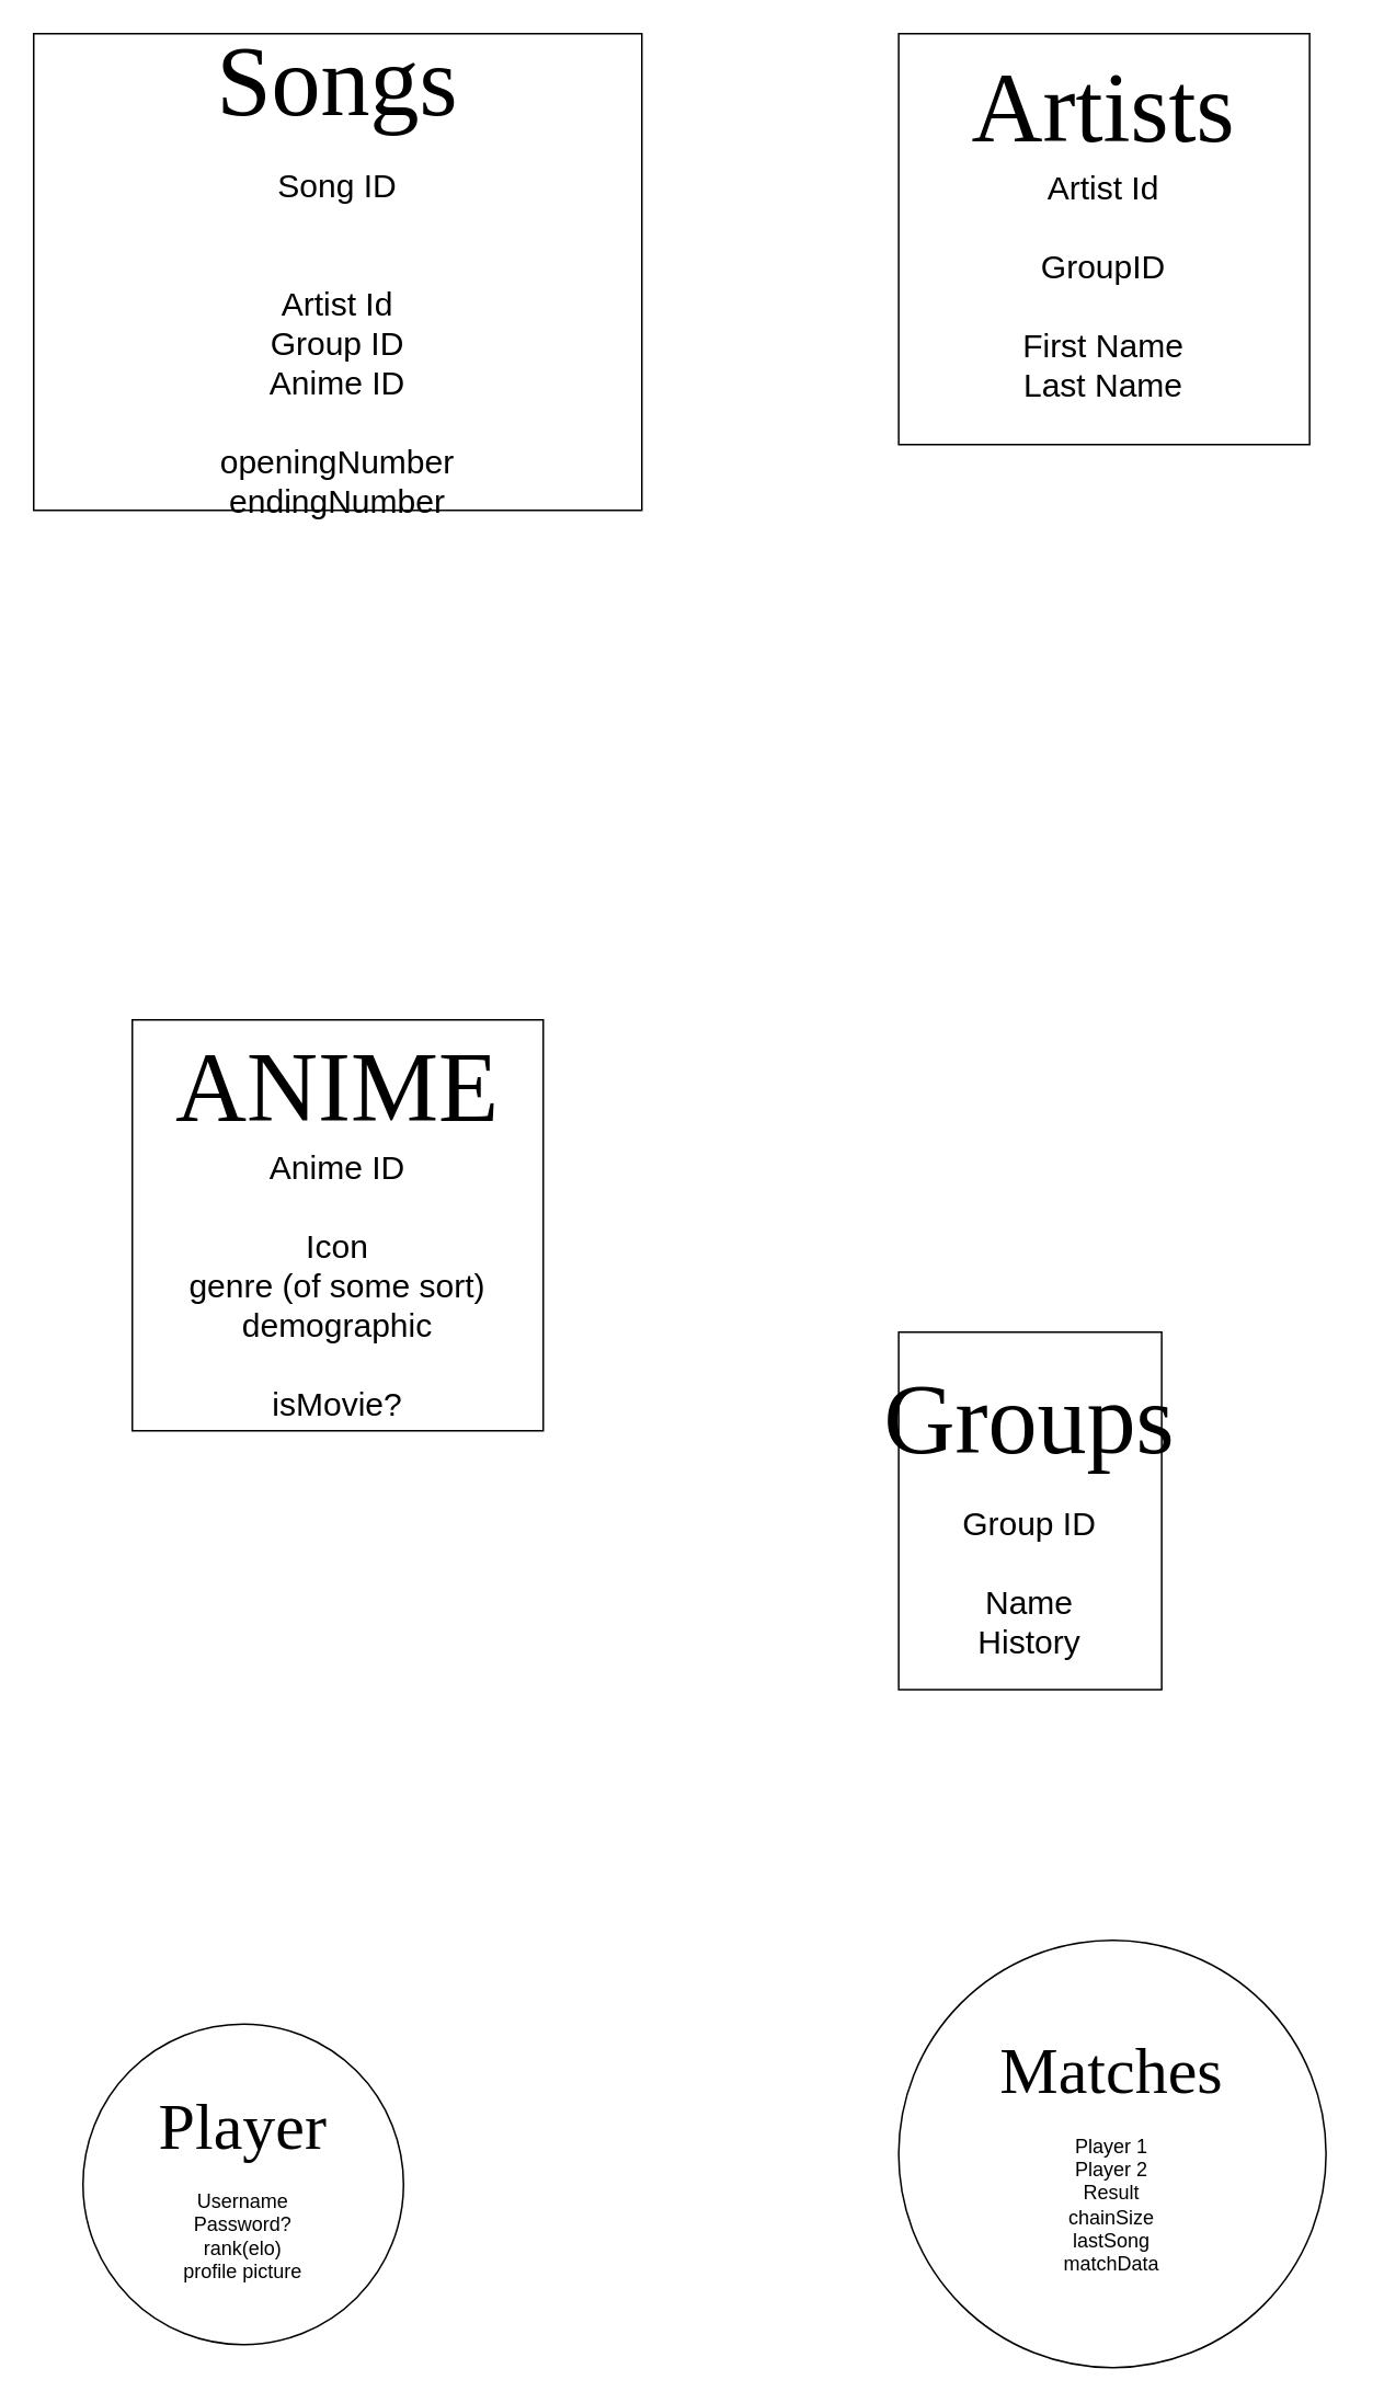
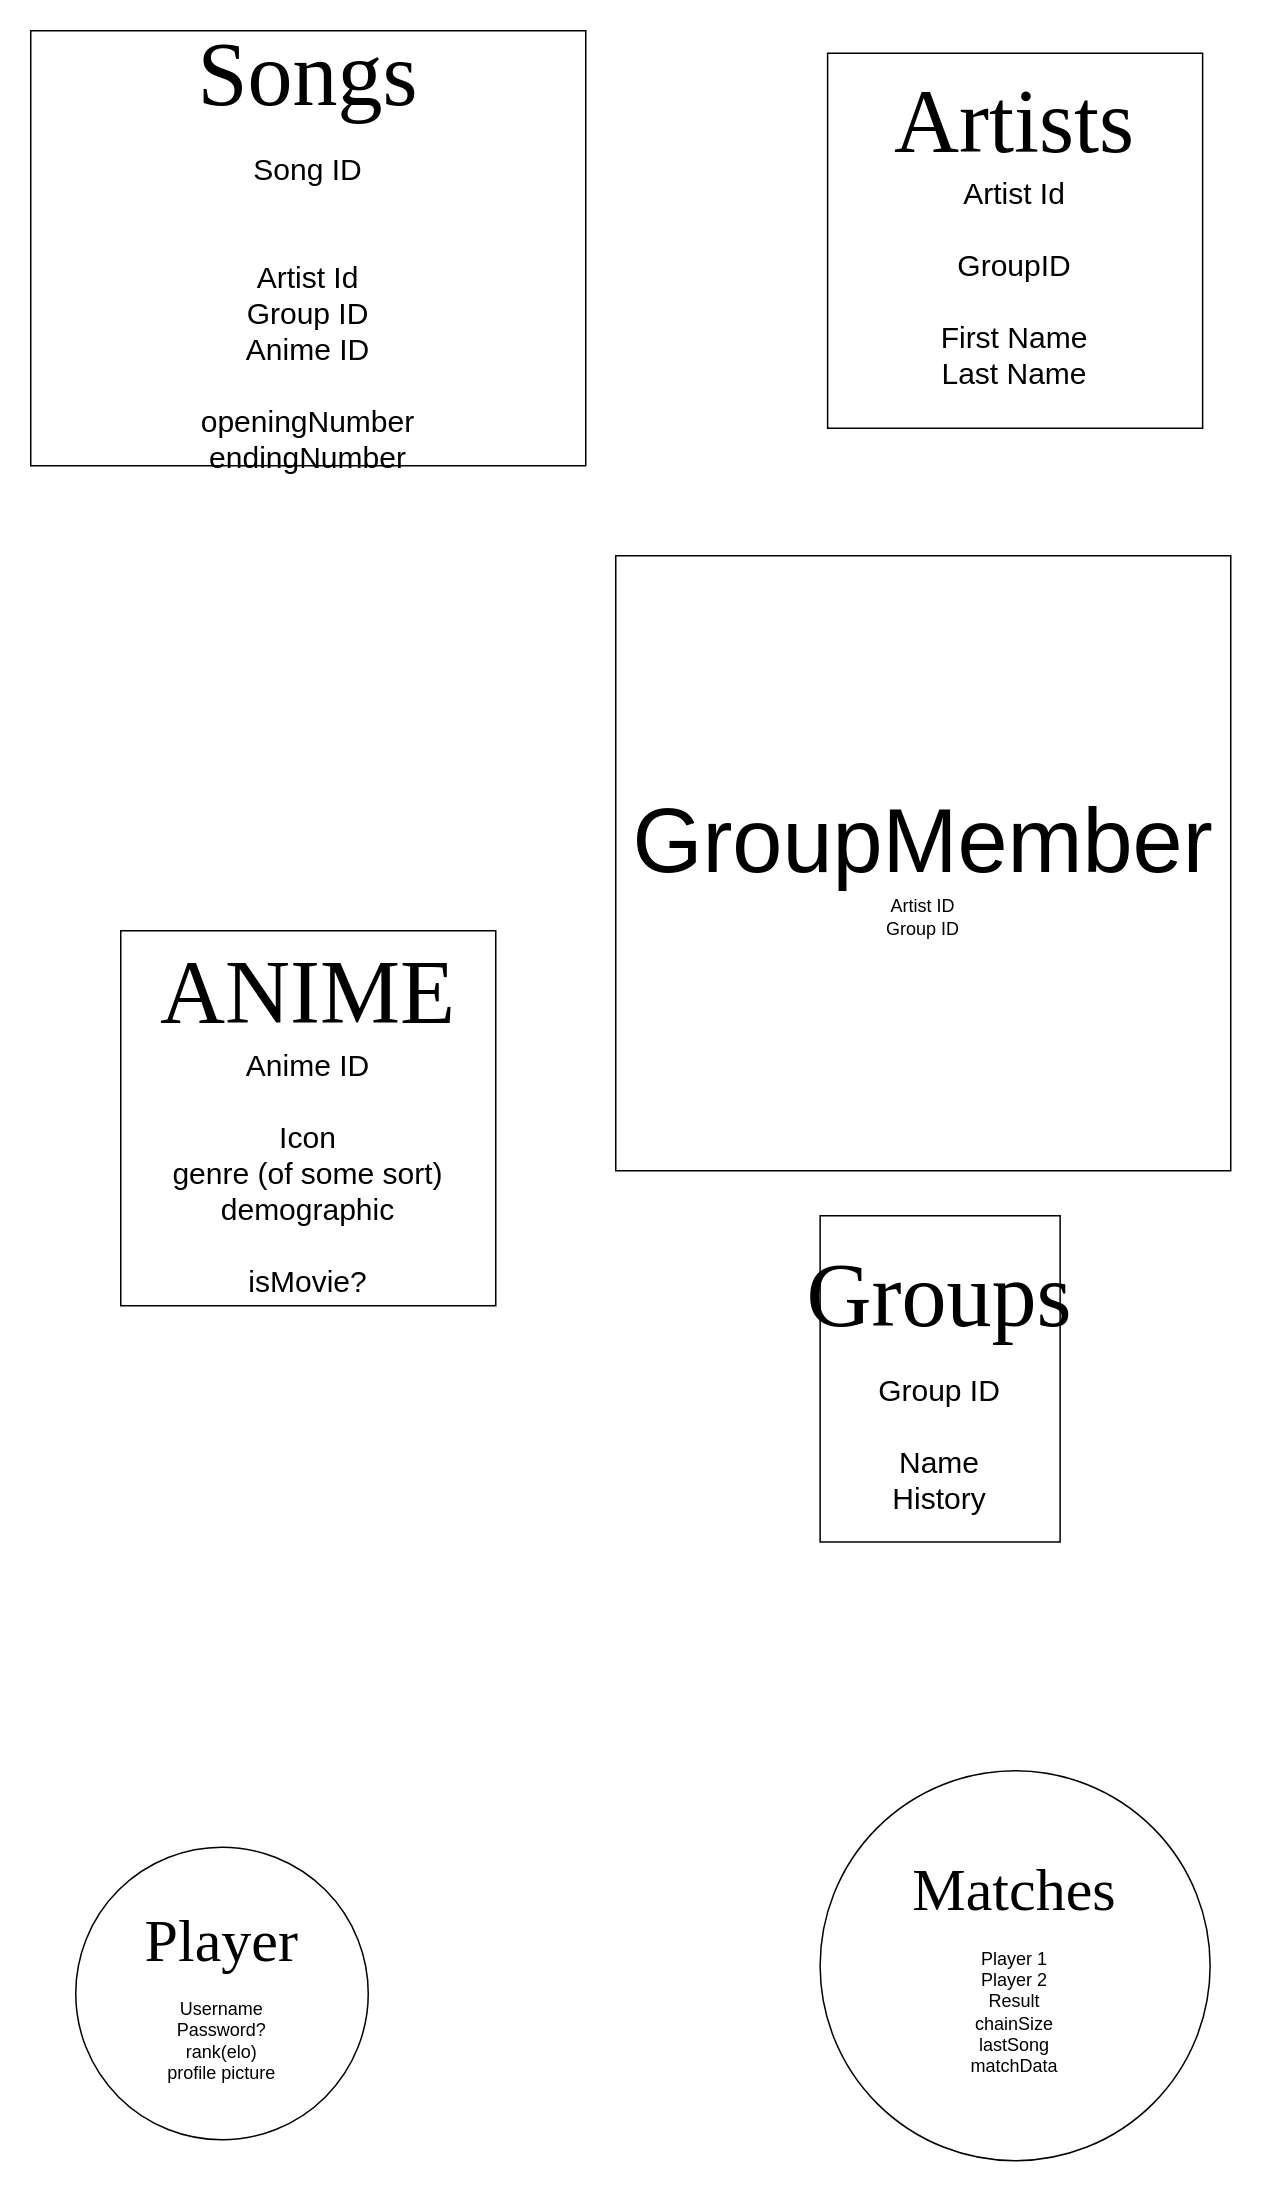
- <mxCell id="4" value="&lt;font style=&quot;font-size: 60px;&quot; face=&quot;Comic Sans MS&quot;&gt;Artists&lt;/font&gt;&lt;div style=&quot;font-size: 20px;&quot;&gt;&lt;font style=&quot;font-size: 20px;&quot;&gt;Artist Id&lt;/font&gt;&lt;/div&gt;&lt;div style=&quot;font-size: 20px;&quot;&gt;&lt;br&gt;&lt;/div&gt;&lt;div style=&quot;font-size: 20px;&quot;&gt;GroupID&lt;/div&gt;&lt;div style=&quot;font-size: 20px;&quot;&gt;&lt;font style=&quot;font-size: 20px;&quot;&gt;&lt;br&gt;&lt;/font&gt;&lt;/div&gt;&lt;div style=&quot;font-size: 20px;&quot;&gt;&lt;font style=&quot;font-size: 20px;&quot;&gt;First Name&lt;/font&gt;&lt;/div&gt;&lt;div style=&quot;font-size: 20px;&quot;&gt;&lt;font style=&quot;font-size: 20px;&quot;&gt;Last Name&lt;/font&gt;&lt;/div&gt;&lt;div&gt;&lt;br&gt;&lt;/div&gt;" style="whiteSpace=wrap;html=1;aspect=fixed;" parent="1" vertex="1"><mxGeometry x="546.25" y="20" width="250" height="250" as="geometry" /></mxCell>
+ <mxCell id="4" value="&lt;font style=&quot;font-size: 60px;&quot; face=&quot;Comic Sans MS&quot;&gt;Artists&lt;/font&gt;&lt;div style=&quot;font-size: 20px;&quot;&gt;&lt;font style=&quot;font-size: 20px;&quot;&gt;Artist Id&lt;/font&gt;&lt;/div&gt;&lt;div style=&quot;font-size: 20px;&quot;&gt;&lt;br&gt;&lt;/div&gt;&lt;div style=&quot;font-size: 20px;&quot;&gt;GroupID&lt;/div&gt;&lt;div style=&quot;font-size: 20px;&quot;&gt;&lt;font style=&quot;font-size: 20px;&quot;&gt;&lt;br&gt;&lt;/font&gt;&lt;/div&gt;&lt;div style=&quot;font-size: 20px;&quot;&gt;&lt;font style=&quot;font-size: 20px;&quot;&gt;First Name&lt;/font&gt;&lt;/div&gt;&lt;div style=&quot;font-size: 20px;&quot;&gt;&lt;font style=&quot;font-size: 20px;&quot;&gt;Last Name&lt;/font&gt;&lt;/div&gt;&lt;div&gt;&lt;br&gt;&lt;/div&gt;" style="whiteSpace=wrap;html=1;aspect=fixed;" parent="1" vertex="1"><mxGeometry x="551.25" y="35" width="250" height="250" as="geometry" /></mxCell>
+ <mxCell id="8" value="&lt;font style=&quot;font-size: 60px;&quot;&gt;GroupMember&lt;/font&gt;&lt;div&gt;Artist ID&lt;/div&gt;&lt;div&gt;Group ID&lt;/div&gt;" style="whiteSpace=wrap;html=1;aspect=fixed;" parent="1" vertex="1"><mxGeometry x="410" y="370" width="410" height="410" as="geometry" /></mxCell>
